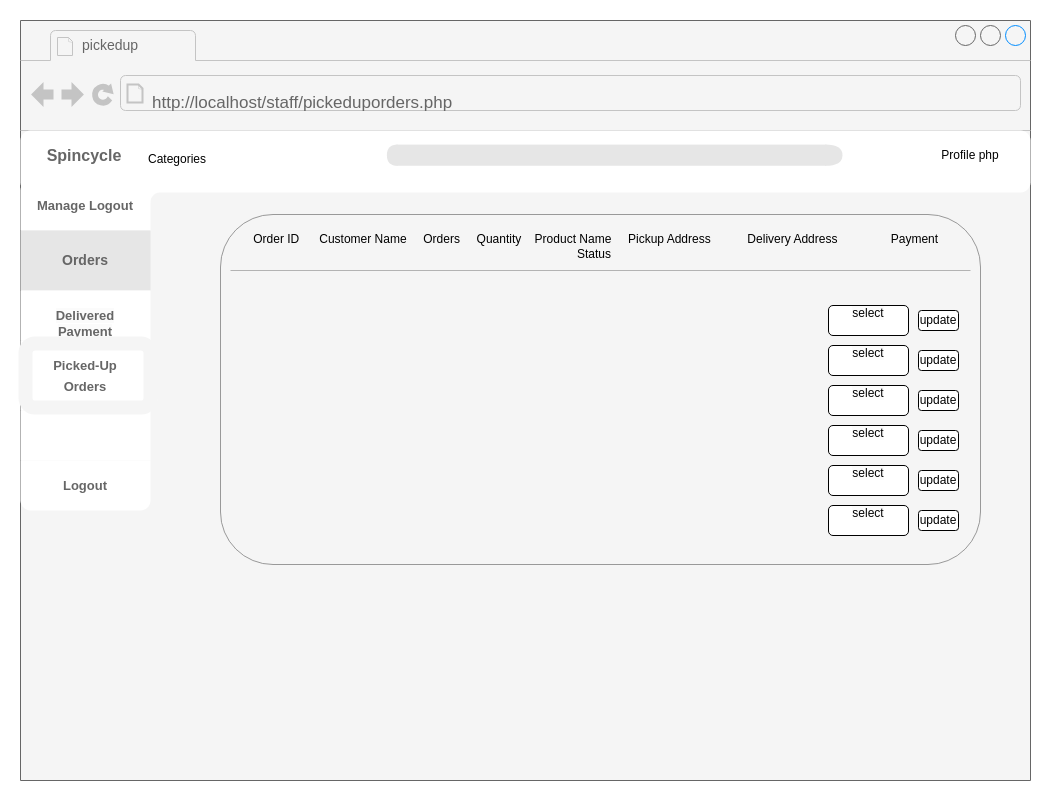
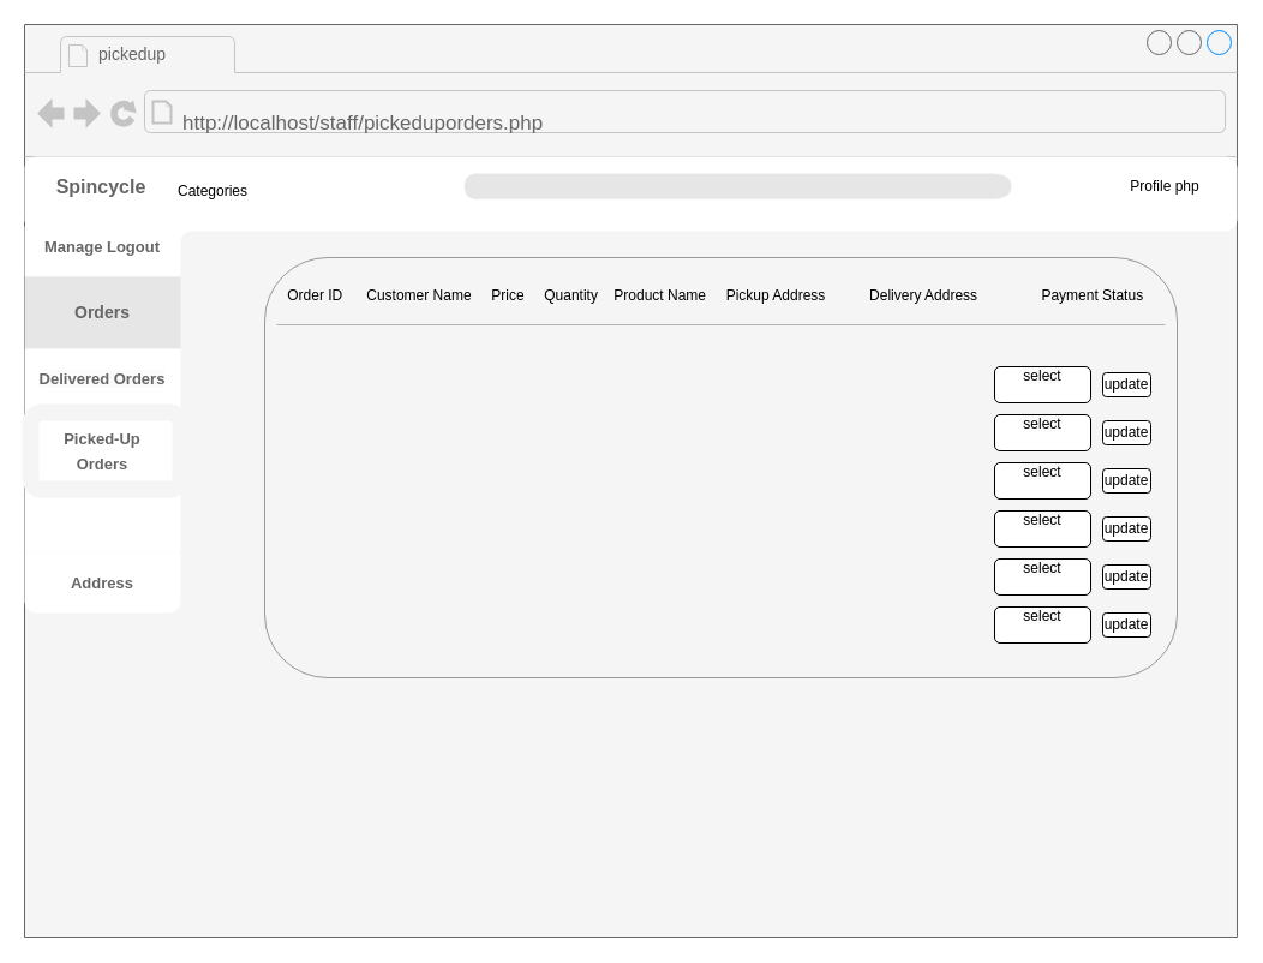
- <mxCell id="26" value="&amp;nbsp;Order ID&amp;nbsp; &amp;nbsp; &amp;nbsp; Customer Name&amp;nbsp; &amp;nbsp; &amp;nbsp;Orders&amp;nbsp; &amp;nbsp; &amp;nbsp;Quantity&amp;nbsp; &amp;nbsp; Product Name&amp;nbsp; &amp;nbsp; &amp;nbsp;Pickup Address&amp;nbsp; &amp;nbsp; &amp;nbsp; &amp;nbsp; &amp;nbsp; &amp;nbsp;Delivery Address&amp;nbsp; &amp;nbsp; &amp;nbsp; &amp;nbsp; &amp;nbsp; &amp;nbsp; &amp;nbsp; &amp;nbsp; Payment Status" style="text;html=1;align=center;verticalAlign=middle;whiteSpace=wrap;rounded=0;" parent="1" vertex="1"><mxGeometry x="234" y="231" width="720" height="30" as="geometry" /></mxCell>
+ <mxCell id="26" value="&amp;nbsp;Order ID&amp;nbsp; &amp;nbsp; &amp;nbsp; Customer Name&amp;nbsp; &amp;nbsp; &amp;nbsp;Price&amp;nbsp; &amp;nbsp; &amp;nbsp;Quantity&amp;nbsp; &amp;nbsp; Product Name&amp;nbsp; &amp;nbsp; &amp;nbsp;Pickup Address&amp;nbsp; &amp;nbsp; &amp;nbsp; &amp;nbsp; &amp;nbsp; &amp;nbsp;Delivery Address&amp;nbsp; &amp;nbsp; &amp;nbsp; &amp;nbsp; &amp;nbsp; &amp;nbsp; &amp;nbsp; &amp;nbsp; Payment Status" style="text;html=1;align=center;verticalAlign=middle;whiteSpace=wrap;rounded=0;" parent="1" vertex="1"><mxGeometry x="234" y="231" width="720" height="30" as="geometry" /></mxCell>
- <mxCell id="17" value="&#10;&lt;span style=&quot;color: rgb(102, 102, 102); font-family: Helvetica; font-size: 13px; font-style: normal; font-variant-ligatures: normal; font-variant-caps: normal; font-weight: 700; letter-spacing: normal; orphans: 2; text-align: center; text-indent: 0px; text-transform: none; widows: 2; word-spacing: 0px; -webkit-text-stroke-width: 0px; white-space: normal; background-color: rgb(251, 251, 251); text-decoration-thickness: initial; text-decoration-style: initial; text-decoration-color: initial; float: none; display: inline !important;&quot;&gt;Delivered Payment&lt;/span&gt;&#10;&#10;" style="text;align=center;verticalAlign=middle;spacingLeft=10;spacingRight=10;overflow=hidden;points=[[0,0.5],[1,0.5]];portConstraint=eastwest;rotatable=0;whiteSpace=wrap;html=1;rSize=5;fontSize=13;fontStyle=1;rounded=0;fillColor=default;" parent="14" vertex="1"><mxGeometry y="110" width="130" height="50" as="geometry" /></mxCell>
+ <mxCell id="17" value="&#10;&lt;span style=&quot;color: rgb(102, 102, 102); font-family: Helvetica; font-size: 13px; font-style: normal; font-variant-ligatures: normal; font-variant-caps: normal; font-weight: 700; letter-spacing: normal; orphans: 2; text-align: center; text-indent: 0px; text-transform: none; widows: 2; word-spacing: 0px; -webkit-text-stroke-width: 0px; white-space: normal; background-color: rgb(251, 251, 251); text-decoration-thickness: initial; text-decoration-style: initial; text-decoration-color: initial; float: none; display: inline !important;&quot;&gt;Delivered Orders&lt;/span&gt;&#10;&#10;" style="text;align=center;verticalAlign=middle;spacingLeft=10;spacingRight=10;overflow=hidden;points=[[0,0.5],[1,0.5]];portConstraint=eastwest;rotatable=0;whiteSpace=wrap;html=1;rSize=5;fontSize=13;fontStyle=1;rounded=0;fillColor=default;" parent="14" vertex="1"><mxGeometry y="110" width="130" height="50" as="geometry" /></mxCell>
- <mxCell id="20" value="&lt;font color=&quot;#666666&quot;&gt;Logout&lt;/font&gt;" style="text;align=center;verticalAlign=middle;spacingLeft=10;spacingRight=10;overflow=hidden;points=[[0,0.5],[1,0.5]];portConstraint=eastwest;rotatable=0;whiteSpace=wrap;html=1;shape=mxgraph.mockup.bottomButton;rSize=10;fontSize=13;fontStyle=1;fillColor=default;" parent="14" vertex="1"><mxGeometry y="280" width="130" height="50" as="geometry" /></mxCell>
+ <mxCell id="20" value="&lt;font color=&quot;#666666&quot;&gt;Address&lt;/font&gt;" style="text;align=center;verticalAlign=middle;spacingLeft=10;spacingRight=10;overflow=hidden;points=[[0,0.5],[1,0.5]];portConstraint=eastwest;rotatable=0;whiteSpace=wrap;html=1;shape=mxgraph.mockup.bottomButton;rSize=10;fontSize=13;fontStyle=1;fillColor=default;" parent="14" vertex="1"><mxGeometry y="280" width="130" height="50" as="geometry" /></mxCell>
